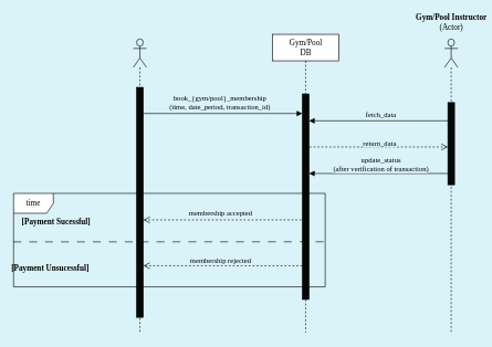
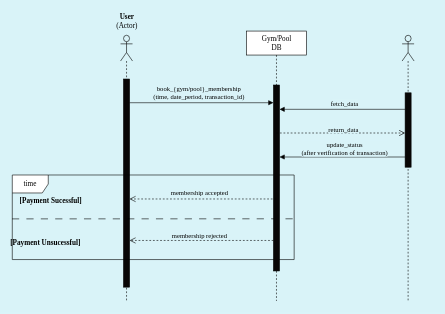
- <mxCell id="19" value="Gym/Pool Instructor&lt;br&gt;&lt;span style=&quot;font-weight: normal;&quot;&gt;(Actor)&lt;/span&gt;" style="text;align=center;fontStyle=1;verticalAlign=middle;spacingLeft=3;spacingRight=3;strokeColor=none;rotatable=0;points=[[0,0.5],[1,0.5]];portConstraint=eastwest;html=1;fontFamily=Poppins;fontSource=https%3A%2F%2Ffonts.googleapis.com%2Fcss%3Ffamily%3DPoppins;" vertex="1" parent="1"><mxGeometry x="640" y="20" width="80" height="26" as="geometry" /></mxCell>
+ <mxCell id="4" value="User&lt;br&gt;&lt;span style=&quot;font-weight: normal;&quot;&gt;(Actor)&lt;/span&gt;" style="text;align=center;fontStyle=1;verticalAlign=middle;spacingLeft=3;spacingRight=3;strokeColor=none;rotatable=0;points=[[0,0.5],[1,0.5]];portConstraint=eastwest;html=1;fontFamily=Poppins;fontSource=https%3A%2F%2Ffonts.googleapis.com%2Fcss%3Ffamily%3DPoppins;" vertex="1" parent="1"><mxGeometry x="170.5" y="21" width="80" height="26" as="geometry" /></mxCell>
